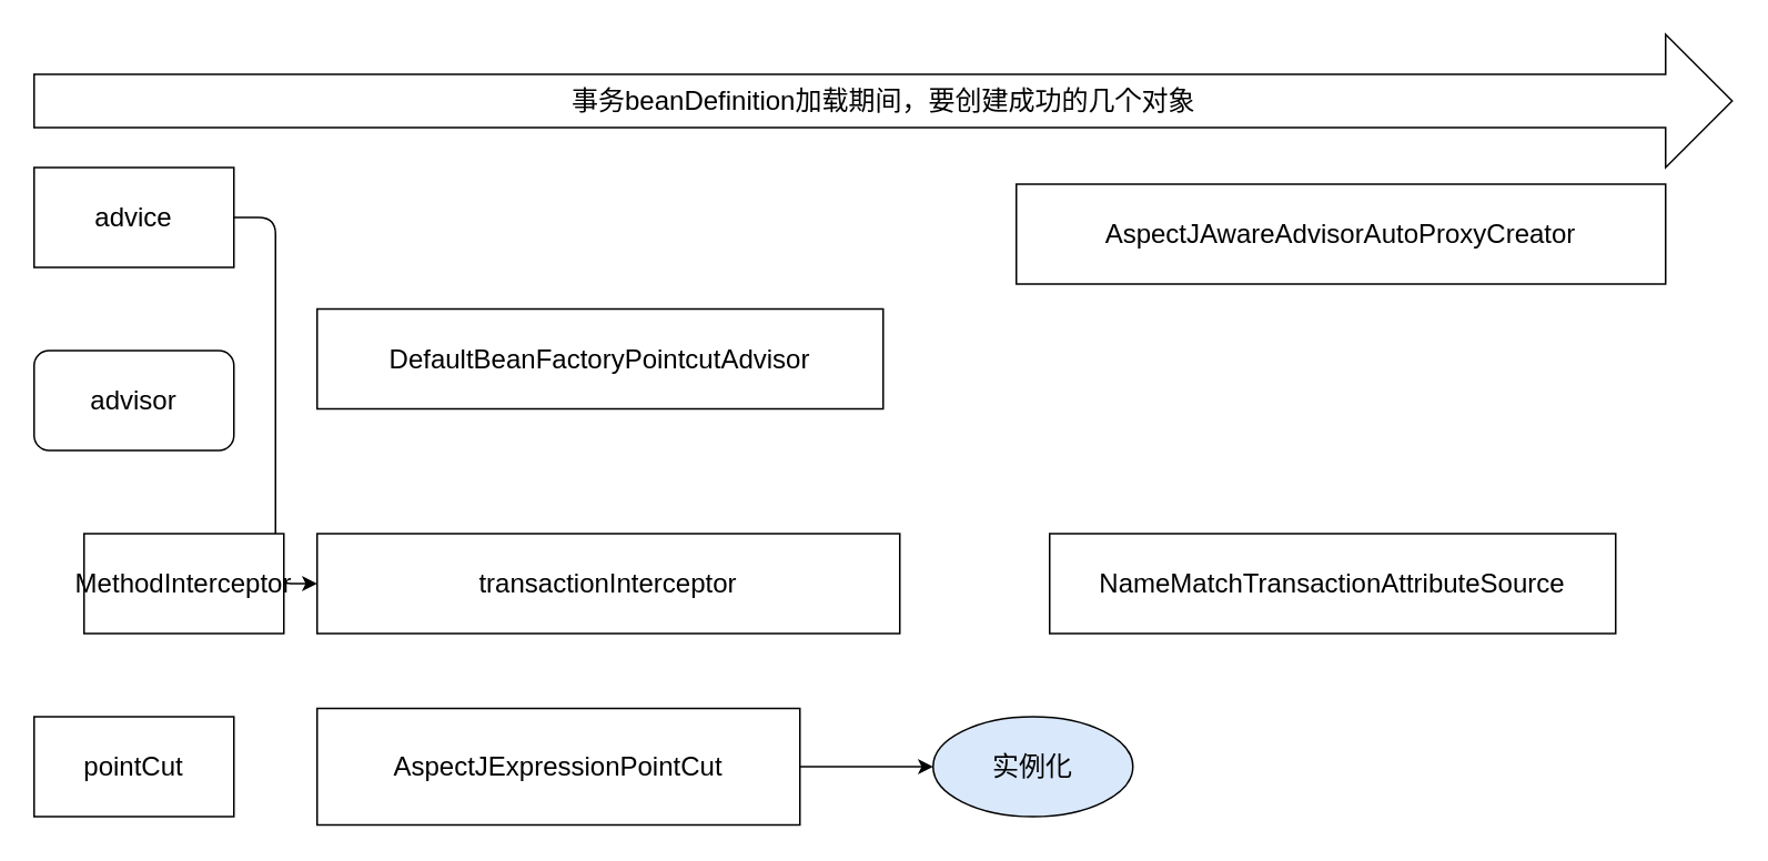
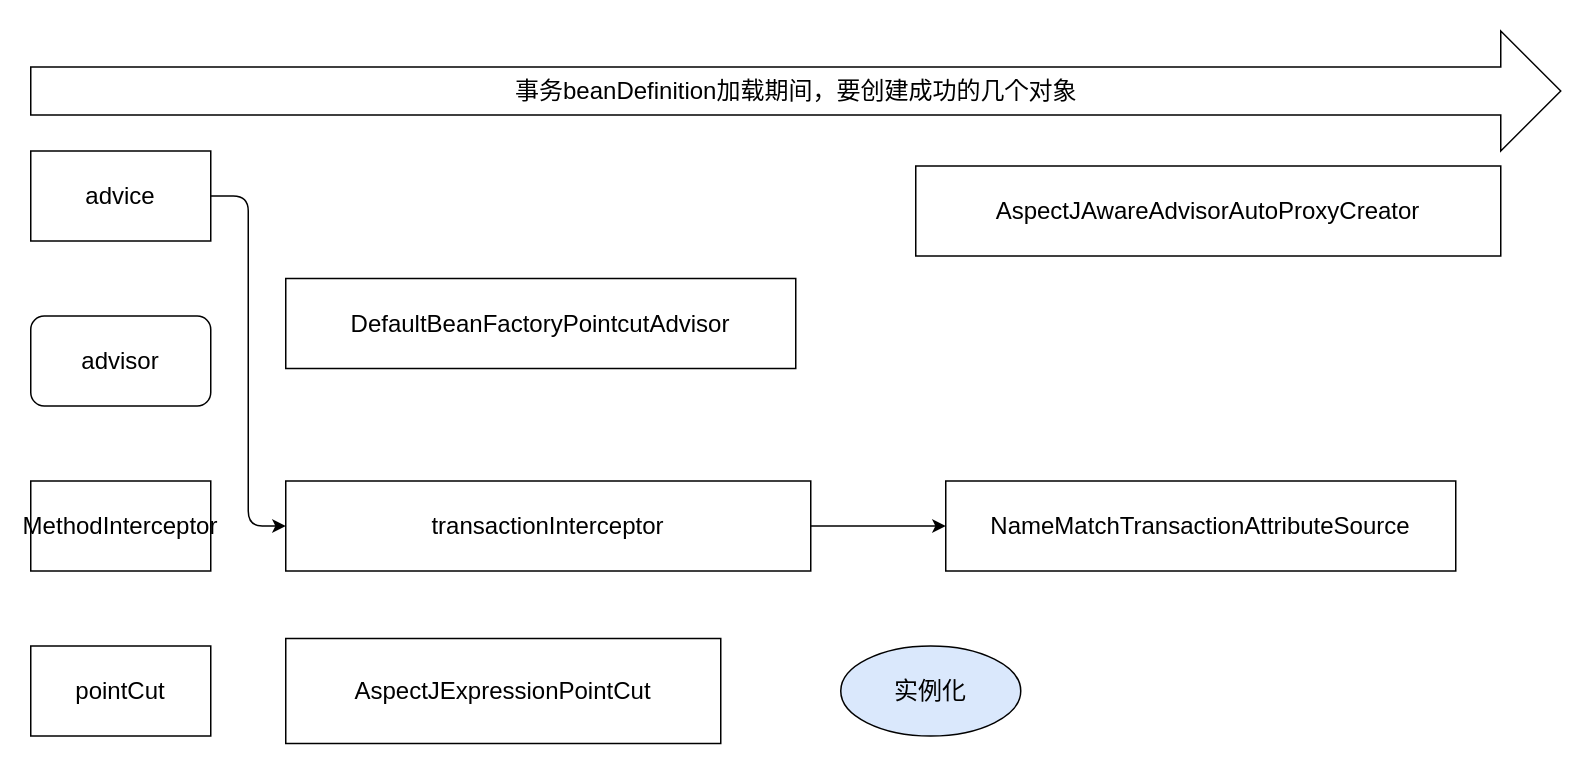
- <mxCell id="5" value="MethodInterceptor" style="whiteSpace=wrap;html=1;fontSize=16;" vertex="1" parent="1"><mxGeometry x="50" y="320" width="120" height="60" as="geometry" /></mxCell>
+ <mxCell id="5" value="MethodInterceptor" style="whiteSpace=wrap;html=1;fontSize=16;" vertex="1" parent="1"><mxGeometry x="20" y="320" width="120" height="60" as="geometry" /></mxCell>
+ <mxCell id="11" value="" style="edgeStyle=none;html=1;fontSize=16;" edge="1" parent="1" source="12" target="13"><mxGeometry relative="1" as="geometry" /></mxCell>
- <mxCell id="8" value="" style="edgeStyle=none;html=1;fontSize=16;" edge="1" parent="1" source="9" target="10"><mxGeometry relative="1" as="geometry" /></mxCell>
